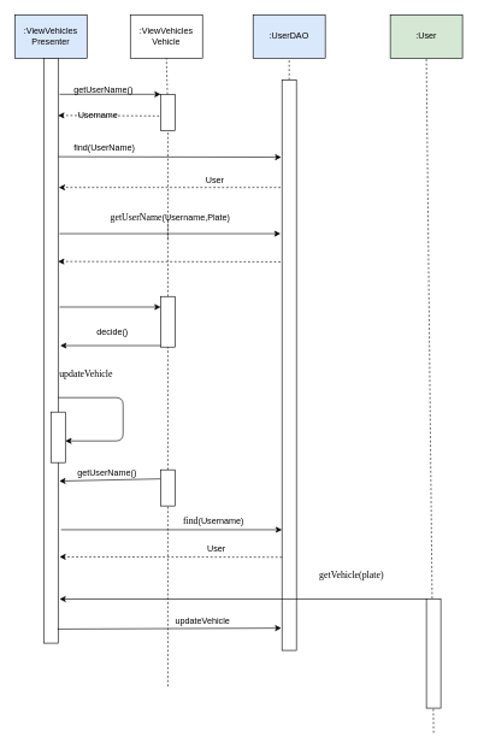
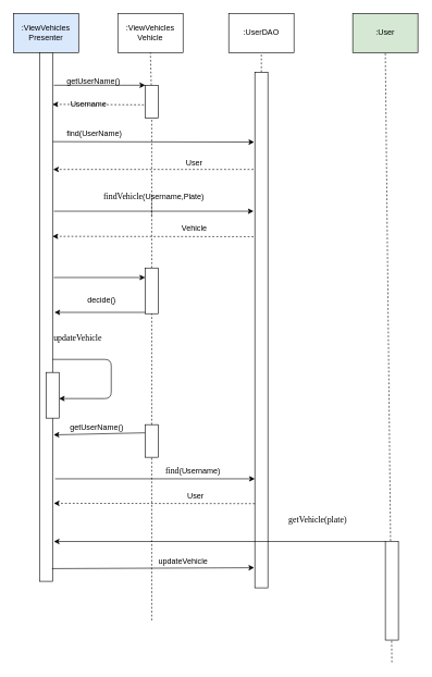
- <mxCell id="13" value=":UserDAO" style="rounded=0;whiteSpace=wrap;html=1;fillColor=#dae8fc;" parent="1" vertex="1"><mxGeometry x="350" y="20" width="100" height="60" as="geometry" /></mxCell>
+ <mxCell id="13" value=":UserDAO" style="rounded=0;whiteSpace=wrap;html=1;" parent="1" vertex="1"><mxGeometry x="350" y="20" width="100" height="60" as="geometry" /></mxCell>
- <mxCell id="26" value="&lt;span style=&quot;font-family: &amp;#34;consolas&amp;#34; ; font-size: 9.8pt&quot;&gt;getUserName&lt;/span&gt;(Username,Plate)" style="text;html=1;align=center;verticalAlign=middle;resizable=0;points=[];autosize=1;" parent="1" vertex="1"><mxGeometry x="140" y="290" width="190" height="20" as="geometry" /></mxCell>
+ <mxCell id="26" value="&lt;span style=&quot;font-family: &amp;#34;consolas&amp;#34; ; font-size: 9.8pt&quot;&gt;findVehicle&lt;/span&gt;(Username,Plate)" style="text;html=1;align=center;verticalAlign=middle;resizable=0;points=[];autosize=1;" parent="1" vertex="1"><mxGeometry x="140" y="290" width="190" height="20" as="geometry" /></mxCell>
+ <mxCell id="28" value="Vehicle" style="text;html=1;align=center;verticalAlign=middle;resizable=0;points=[];autosize=1;" parent="1" vertex="1"><mxGeometry x="272" y="340" width="50" height="20" as="geometry" /></mxCell>
